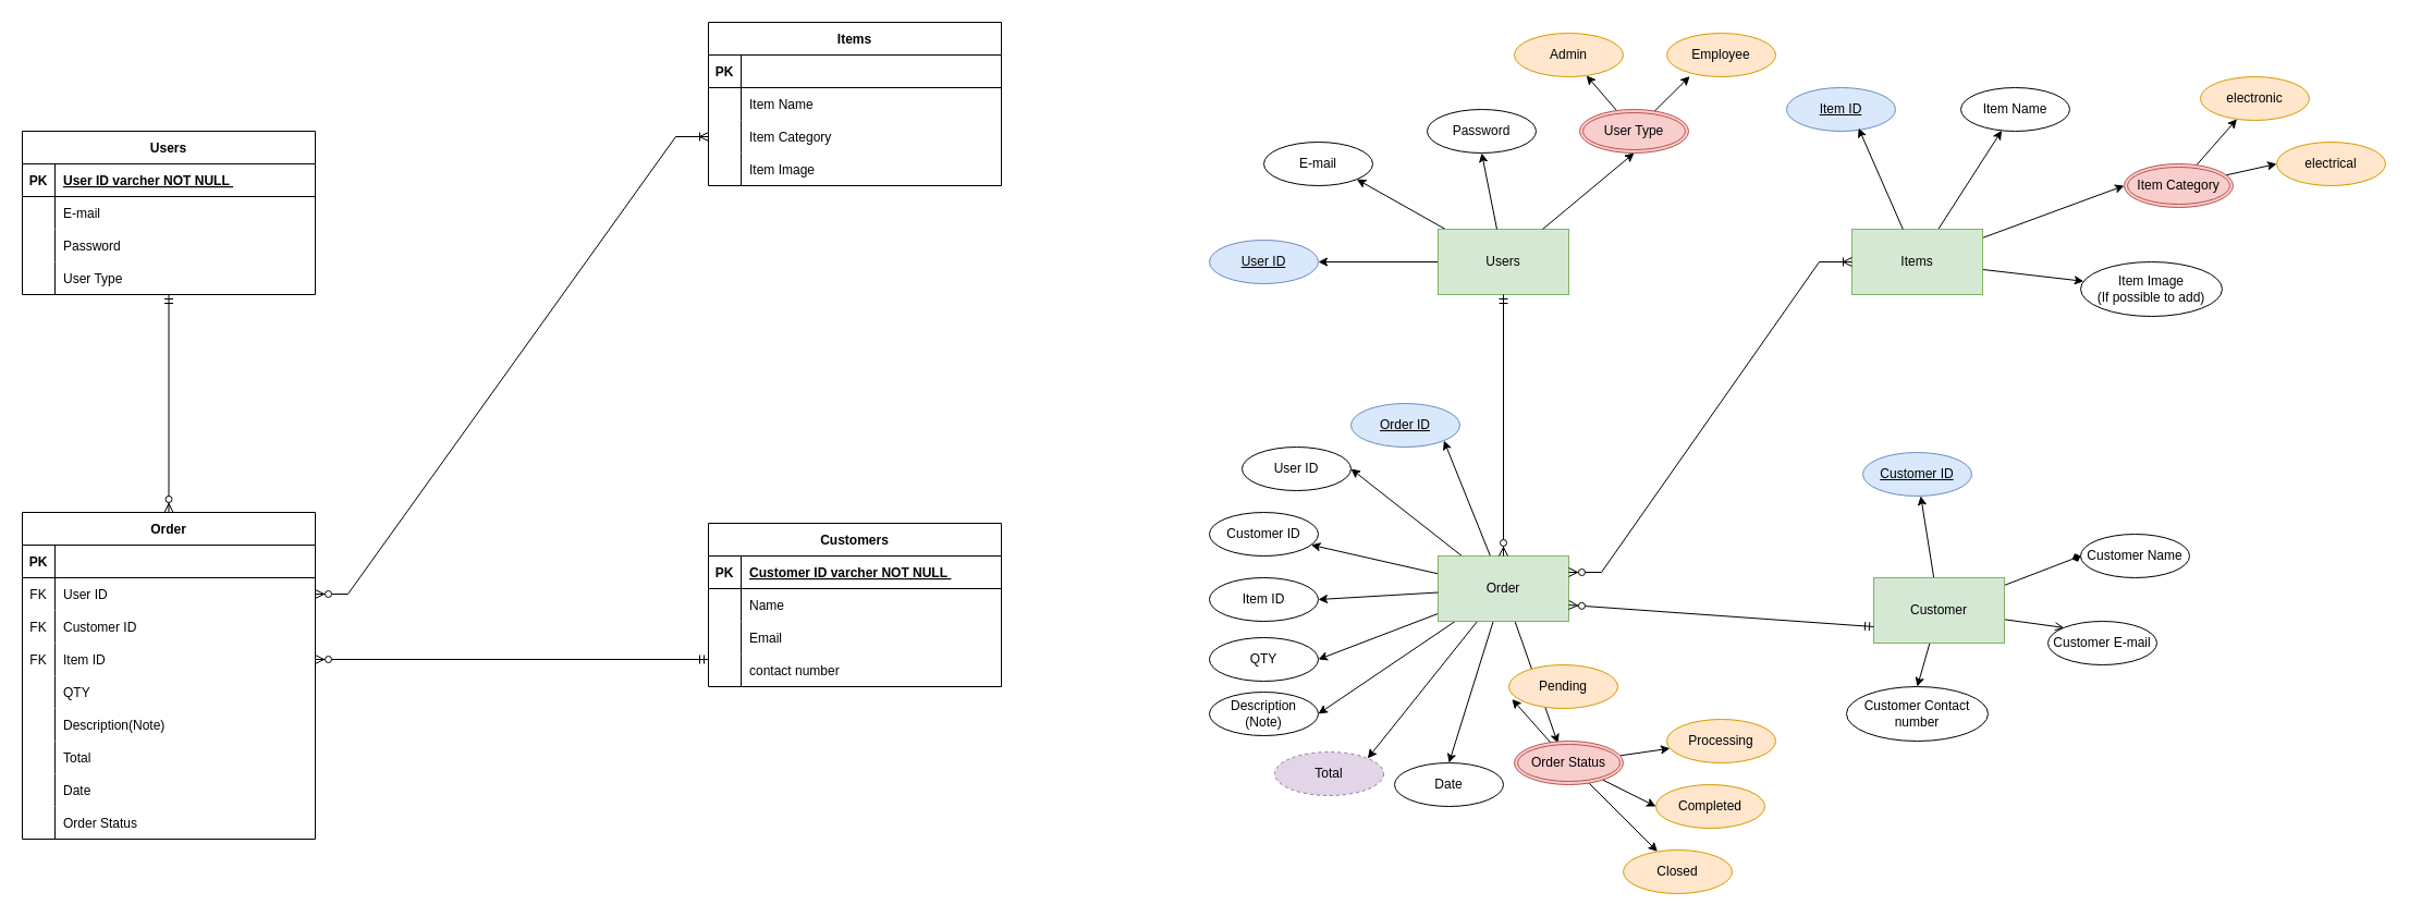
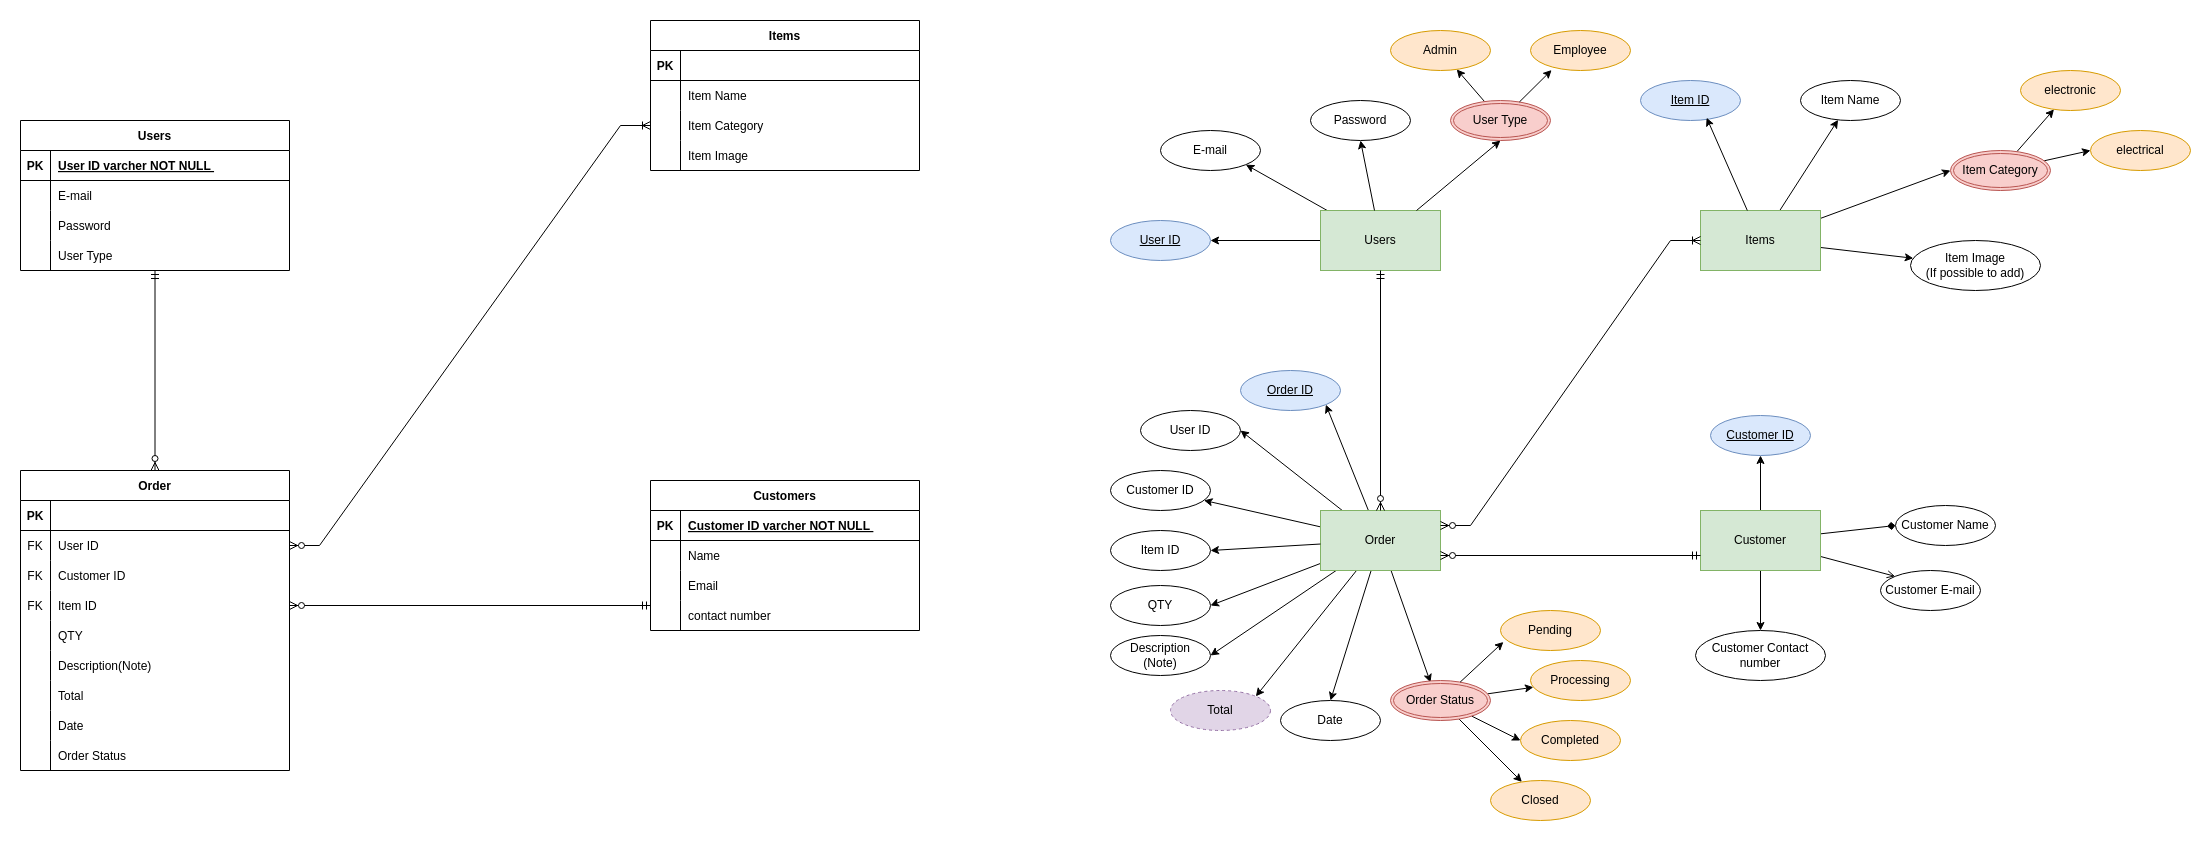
- <mxCell id="45" value="Customer Name" style="ellipse;whiteSpace=wrap;html=1;align=center;" parent="1" vertex="1"><mxGeometry x="1910" y="490" width="100" height="40" as="geometry" /></mxCell>
+ <mxCell id="45" value="Customer Name" style="ellipse;whiteSpace=wrap;html=1;align=center;" parent="1" vertex="1"><mxGeometry x="1895" y="505" width="100" height="40" as="geometry" /></mxCell>
- <mxCell id="43" value="Customer" style="rounded=0;whiteSpace=wrap;html=1;fillColor=#d5e8d4;strokeColor=#82b366;" parent="1" vertex="1"><mxGeometry x="1720" y="530" width="120" height="60" as="geometry" /></mxCell>
+ <mxCell id="43" value="Customer" style="rounded=0;whiteSpace=wrap;html=1;fillColor=#d5e8d4;strokeColor=#82b366;" parent="1" vertex="1"><mxGeometry x="1700" y="510" width="120" height="60" as="geometry" /></mxCell>
- <mxCell id="129" value="Pending" style="ellipse;whiteSpace=wrap;html=1;align=center;fillColor=#ffe6cc;strokeColor=#d79b00;" vertex="1" parent="1"><mxGeometry x="1385" y="610" width="100" height="40" as="geometry" /></mxCell>
+ <mxCell id="129" value="Pending" style="ellipse;whiteSpace=wrap;html=1;align=center;fillColor=#ffe6cc;strokeColor=#d79b00;" vertex="1" parent="1"><mxGeometry x="1500" y="610" width="100" height="40" as="geometry" /></mxCell>
